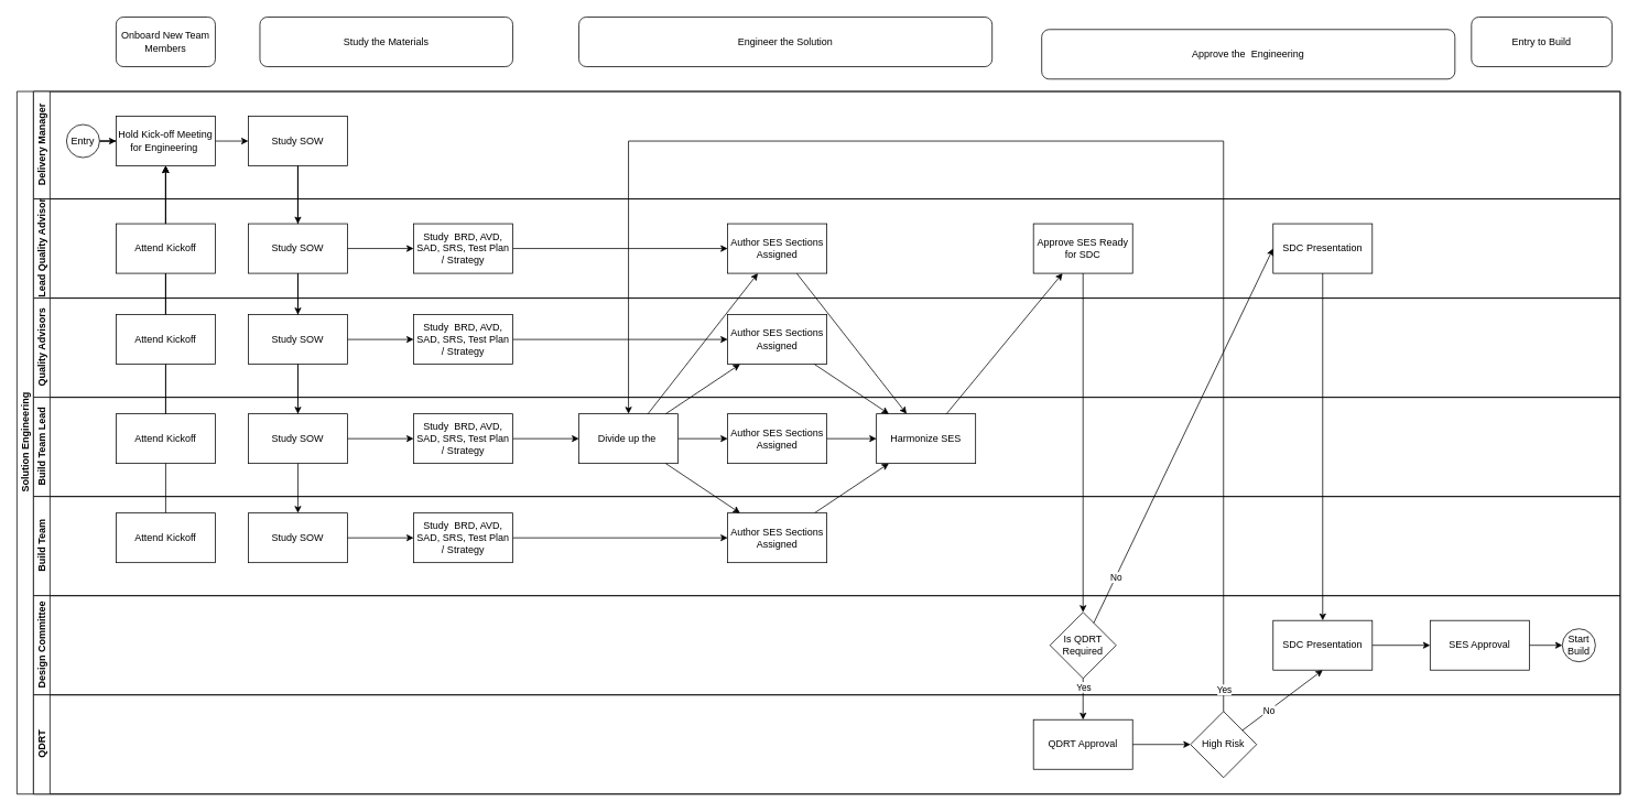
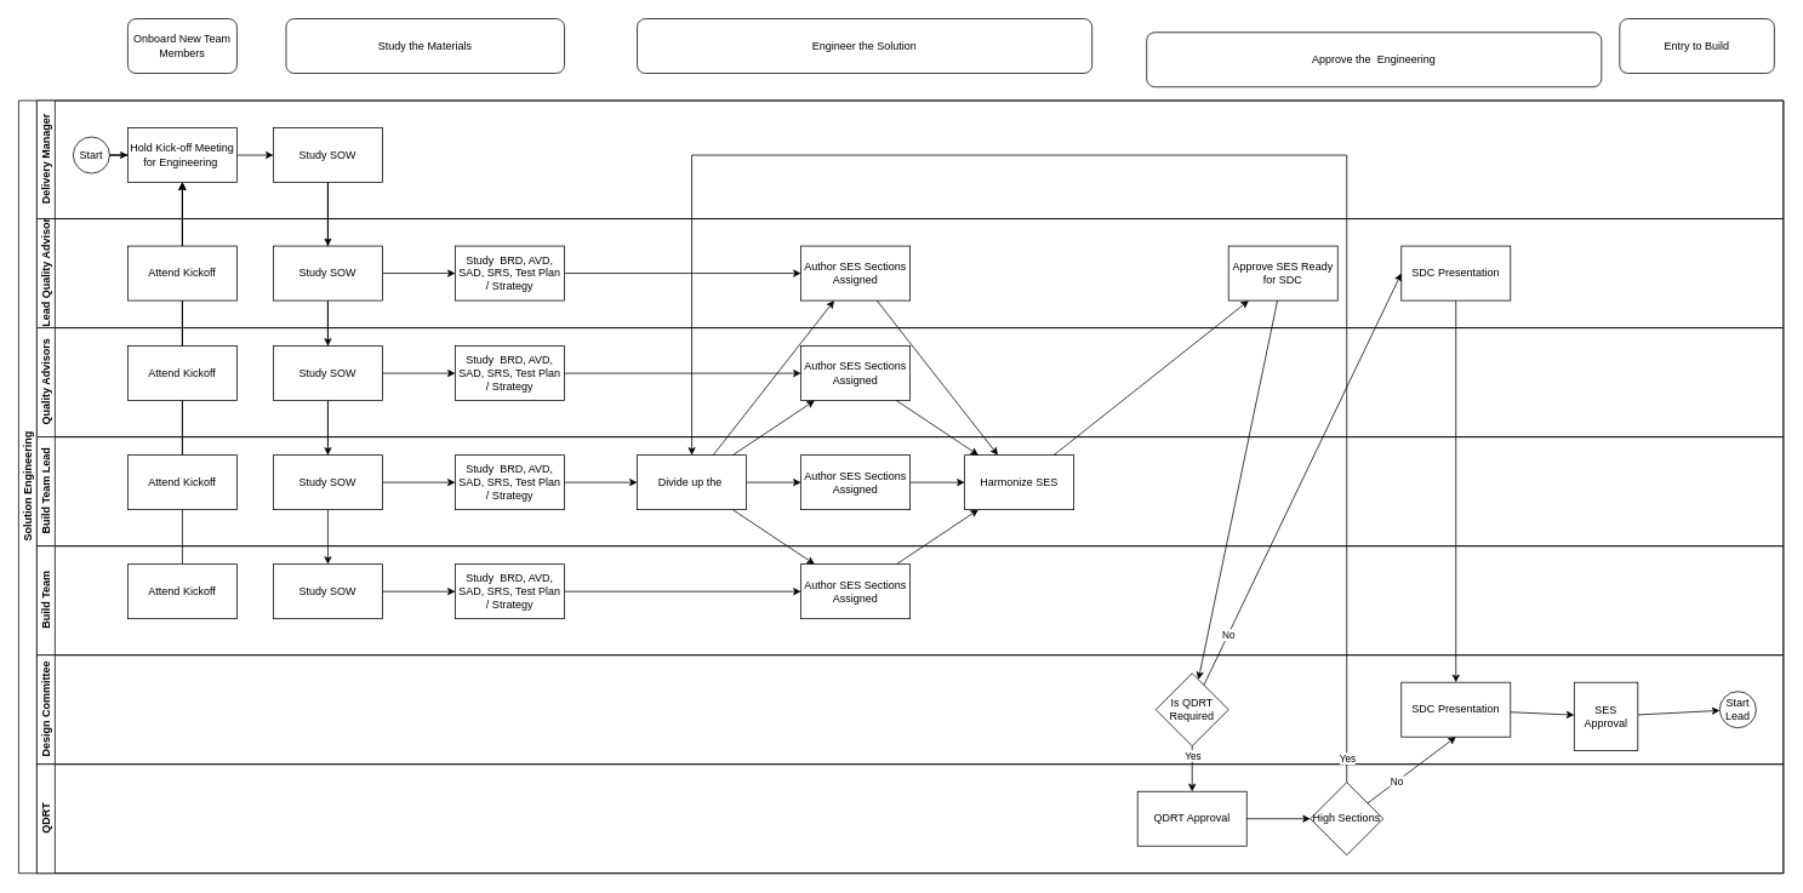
- <mxCell id="12" value="Entry" style="ellipse;whiteSpace=wrap;html=1;" parent="10" vertex="1"><mxGeometry x="40" y="40" width="40" height="40" as="geometry" /></mxCell>
+ <mxCell id="12" value="Start" style="ellipse;whiteSpace=wrap;html=1;" parent="10" vertex="1"><mxGeometry x="40" y="40" width="40" height="40" as="geometry" /></mxCell>
- <mxCell id="23" value="Approve SES Ready for SDC" style="rounded=0;whiteSpace=wrap;html=1;" parent="16" vertex="1"><mxGeometry x="1210" y="30" width="120" height="60" as="geometry" /></mxCell>
+ <mxCell id="23" value="Approve SES Ready for SDC" style="rounded=0;whiteSpace=wrap;html=1;" parent="16" vertex="1"><mxGeometry x="1310" y="30" width="120" height="60" as="geometry" /></mxCell>
- <mxCell id="58" value="SES Approval" style="rounded=0;whiteSpace=wrap;html=1;" parent="53" vertex="1"><mxGeometry x="1690" y="30" width="120" height="60" as="geometry" /></mxCell>
+ <mxCell id="58" value="SES Approval" style="rounded=0;whiteSpace=wrap;html=1;" parent="53" vertex="1"><mxGeometry x="1690" y="30" width="70" height="75" as="geometry" /></mxCell>
- <mxCell id="59" value="Start Build" style="ellipse;whiteSpace=wrap;html=1;" vertex="1" parent="53"><mxGeometry x="1850" y="40" width="40" height="40" as="geometry" /></mxCell>
+ <mxCell id="59" value="Start Lead" style="ellipse;whiteSpace=wrap;html=1;" vertex="1" parent="53"><mxGeometry x="1850" y="40" width="40" height="40" as="geometry" /></mxCell>
- <mxCell id="62" value="High Risk" style="rhombus;whiteSpace=wrap;html=1;" parent="60" vertex="1"><mxGeometry x="1400" y="20" width="80" height="80" as="geometry" /></mxCell>
+ <mxCell id="62" value="High Sections" style="rhombus;whiteSpace=wrap;html=1;" parent="60" vertex="1"><mxGeometry x="1400" y="20" width="80" height="80" as="geometry" /></mxCell>
